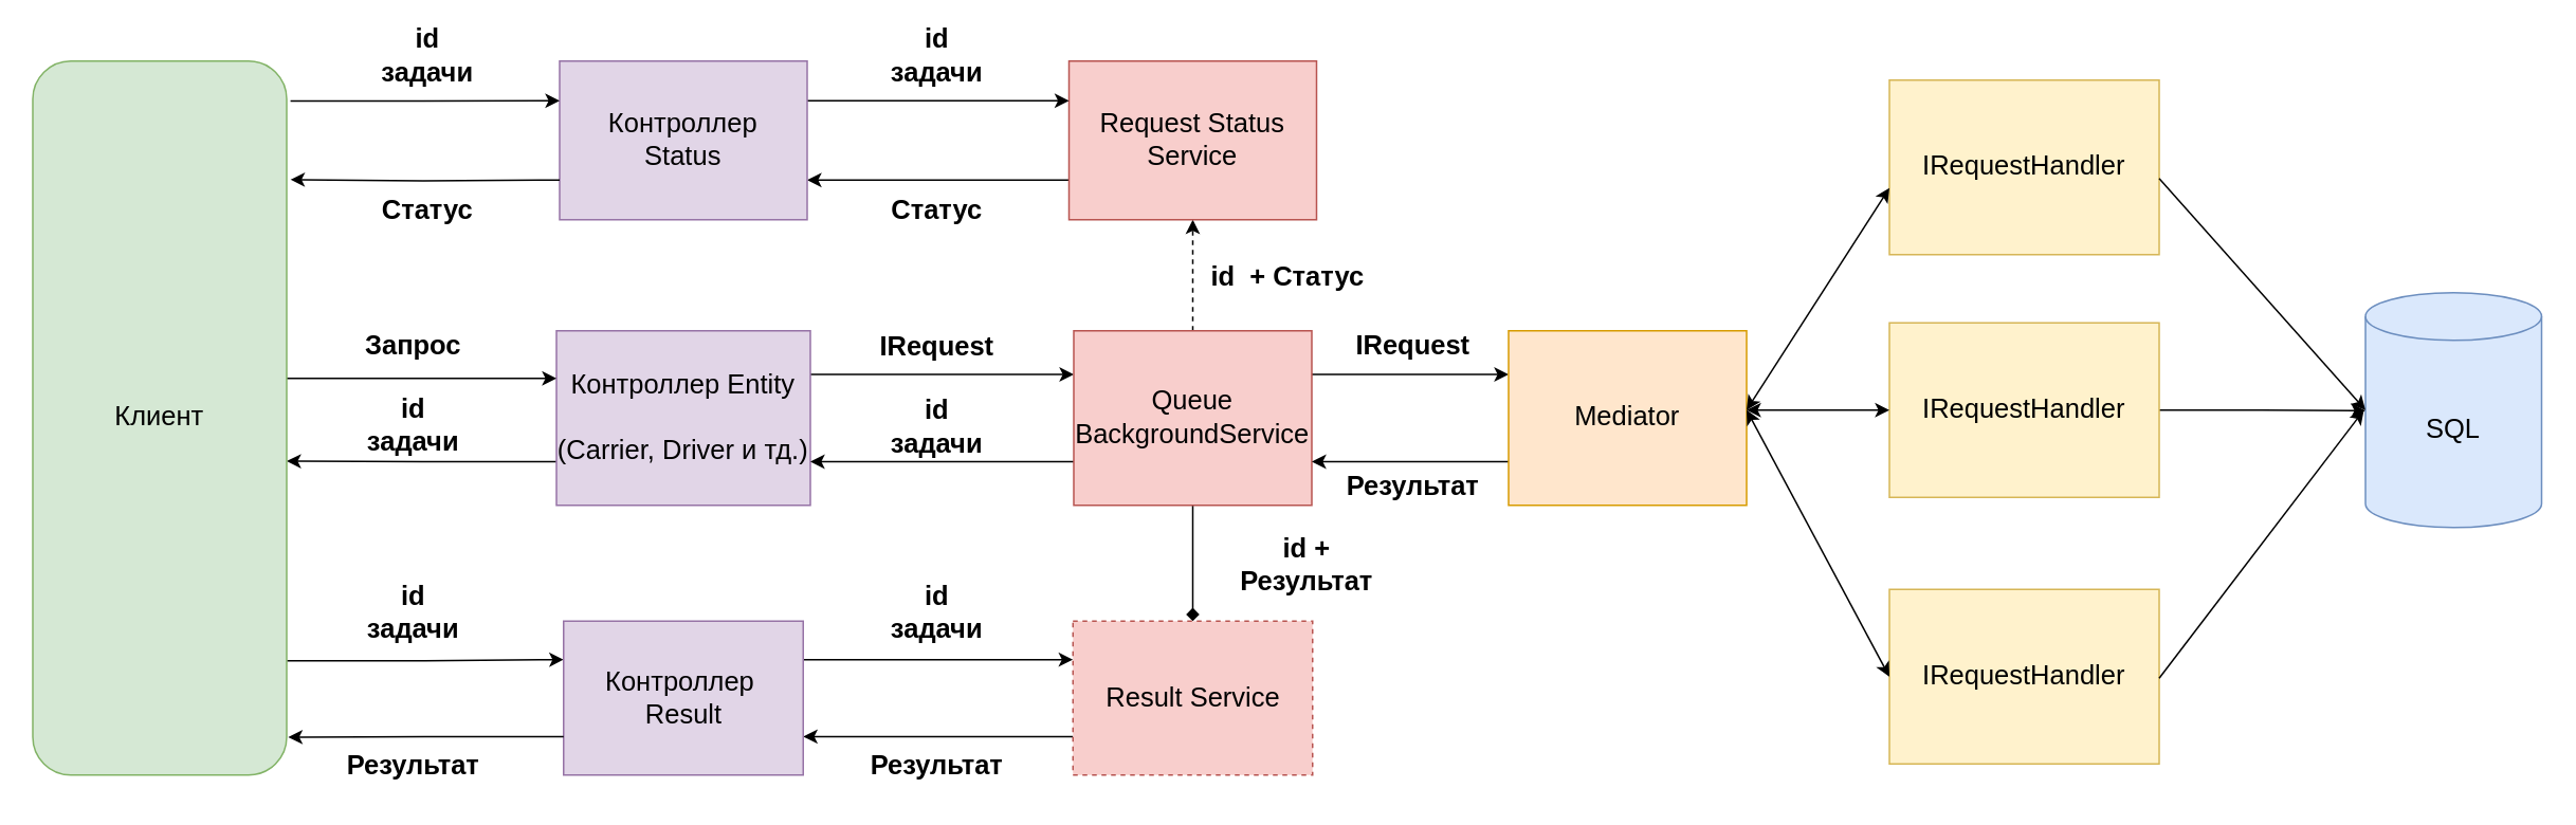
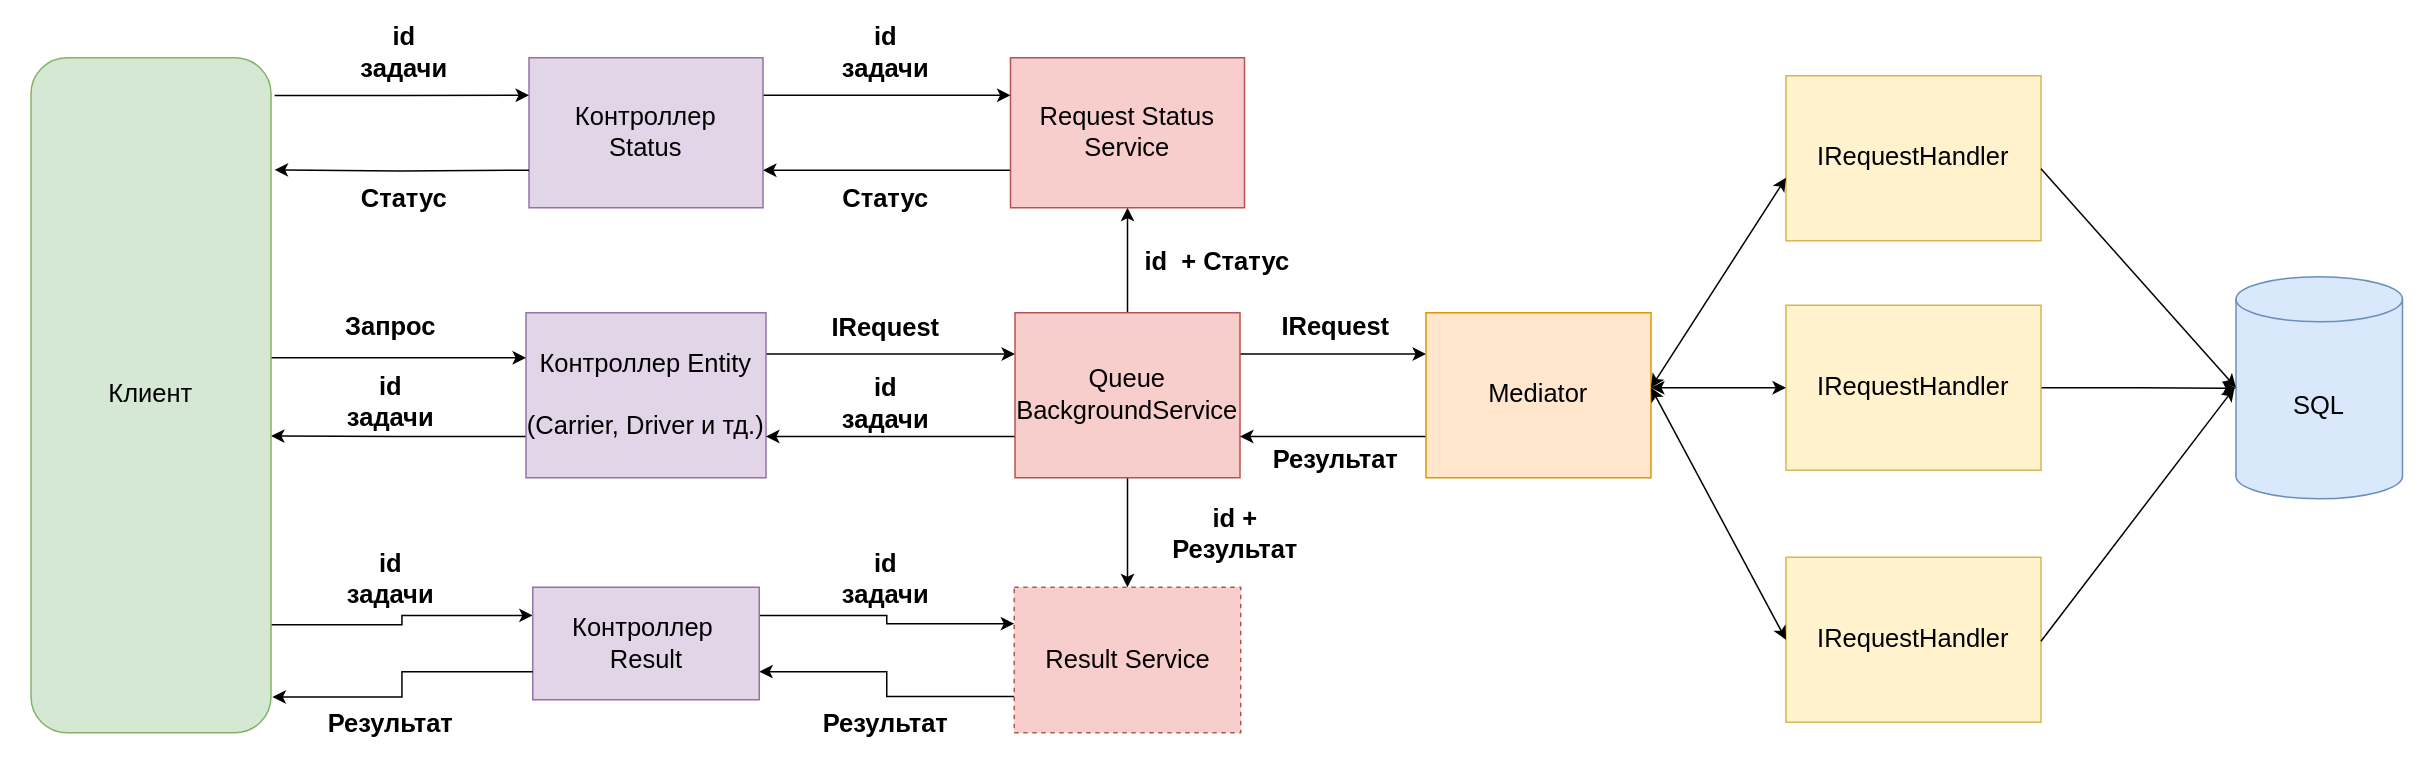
- <mxCell id="9" style="edgeStyle=orthogonalEdgeStyle;rounded=0;orthogonalLoop=1;jettySize=auto;html=1;exitX=0.5;exitY=0;exitDx=0;exitDy=0;entryX=0.5;entryY=1;entryDx=0;entryDy=0;fontSize=17;dashed=1;" edge="1" parent="1" source="11" target="21"><mxGeometry relative="1" as="geometry" /></mxCell>
+ <mxCell id="9" style="edgeStyle=orthogonalEdgeStyle;rounded=0;orthogonalLoop=1;jettySize=auto;html=1;exitX=0.5;exitY=0;exitDx=0;exitDy=0;entryX=0.5;entryY=1;entryDx=0;entryDy=0;fontSize=17;" edge="1" parent="1" source="11" target="21"><mxGeometry relative="1" as="geometry" /></mxCell>
- <mxCell id="10" style="edgeStyle=orthogonalEdgeStyle;rounded=0;orthogonalLoop=1;jettySize=auto;html=1;exitX=0.5;exitY=1;exitDx=0;exitDy=0;entryX=0.5;entryY=0;entryDx=0;entryDy=0;fontSize=17;endArrow=diamond;" edge="1" parent="1" source="11" target="23"><mxGeometry relative="1" as="geometry" /></mxCell>
+ <mxCell id="10" style="edgeStyle=orthogonalEdgeStyle;rounded=0;orthogonalLoop=1;jettySize=auto;html=1;exitX=0.5;exitY=1;exitDx=0;exitDy=0;entryX=0.5;entryY=0;entryDx=0;entryDy=0;fontSize=17;" edge="1" parent="1" source="11" target="23"><mxGeometry relative="1" as="geometry" /></mxCell>
- <mxCell id="28" value="Контроллер&amp;nbsp;&lt;div&gt;Result&lt;/div&gt;" style="rounded=0;whiteSpace=wrap;html=1;fontSize=17;fillColor=#e1d5e7;strokeColor=#9673a6;" vertex="1" parent="1"><mxGeometry x="354.5" y="391" width="151" height="97" as="geometry" /></mxCell>
+ <mxCell id="28" value="Контроллер&amp;nbsp;&lt;div&gt;Result&lt;/div&gt;" style="rounded=0;whiteSpace=wrap;html=1;fontSize=17;fillColor=#e1d5e7;strokeColor=#9673a6;" vertex="1" parent="1"><mxGeometry x="354.5" y="391" width="151" height="75" as="geometry" /></mxCell>
